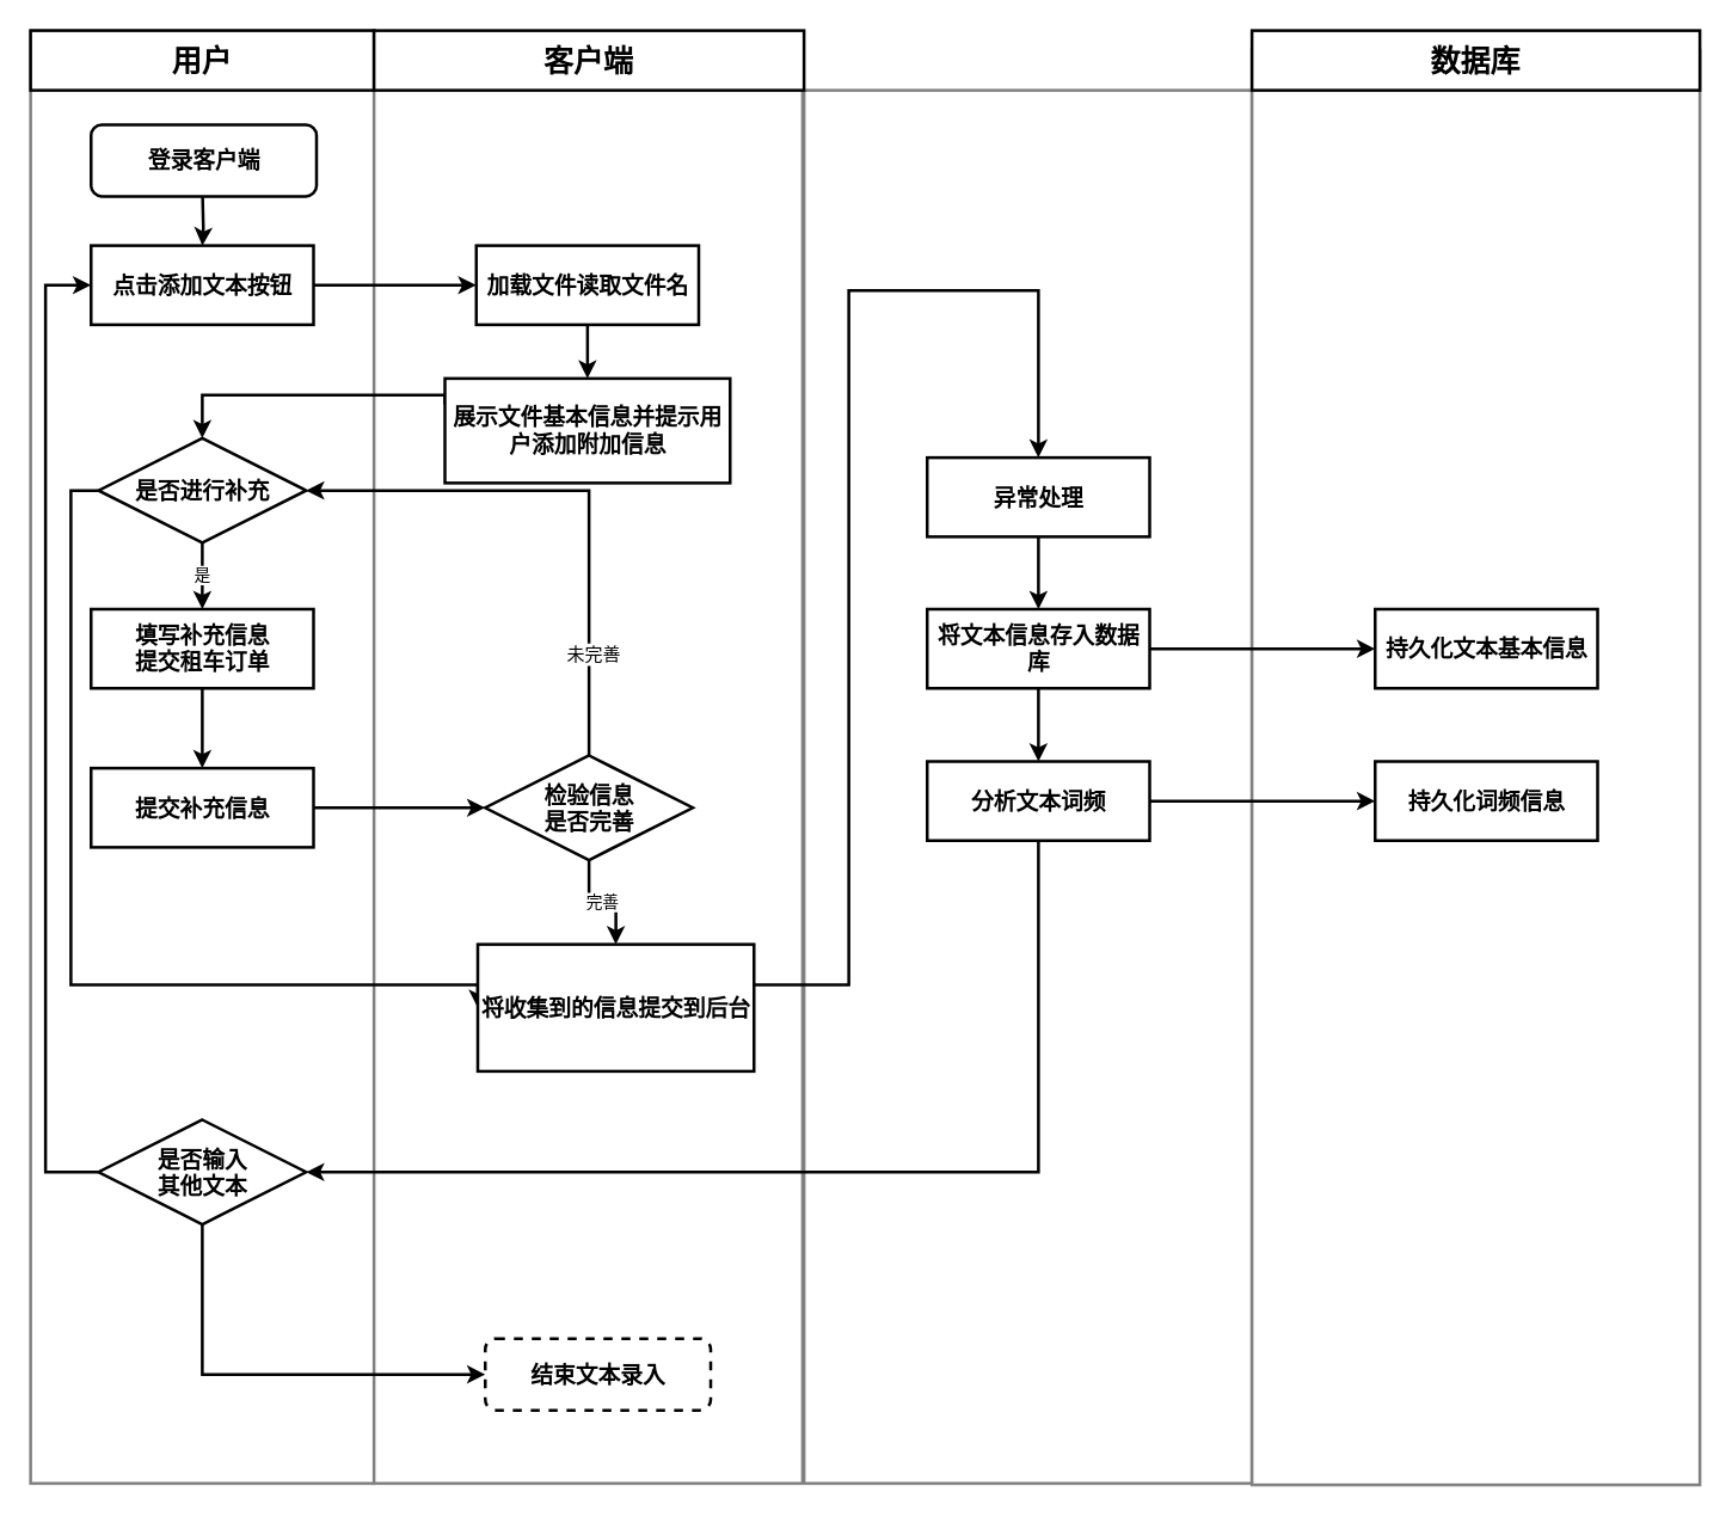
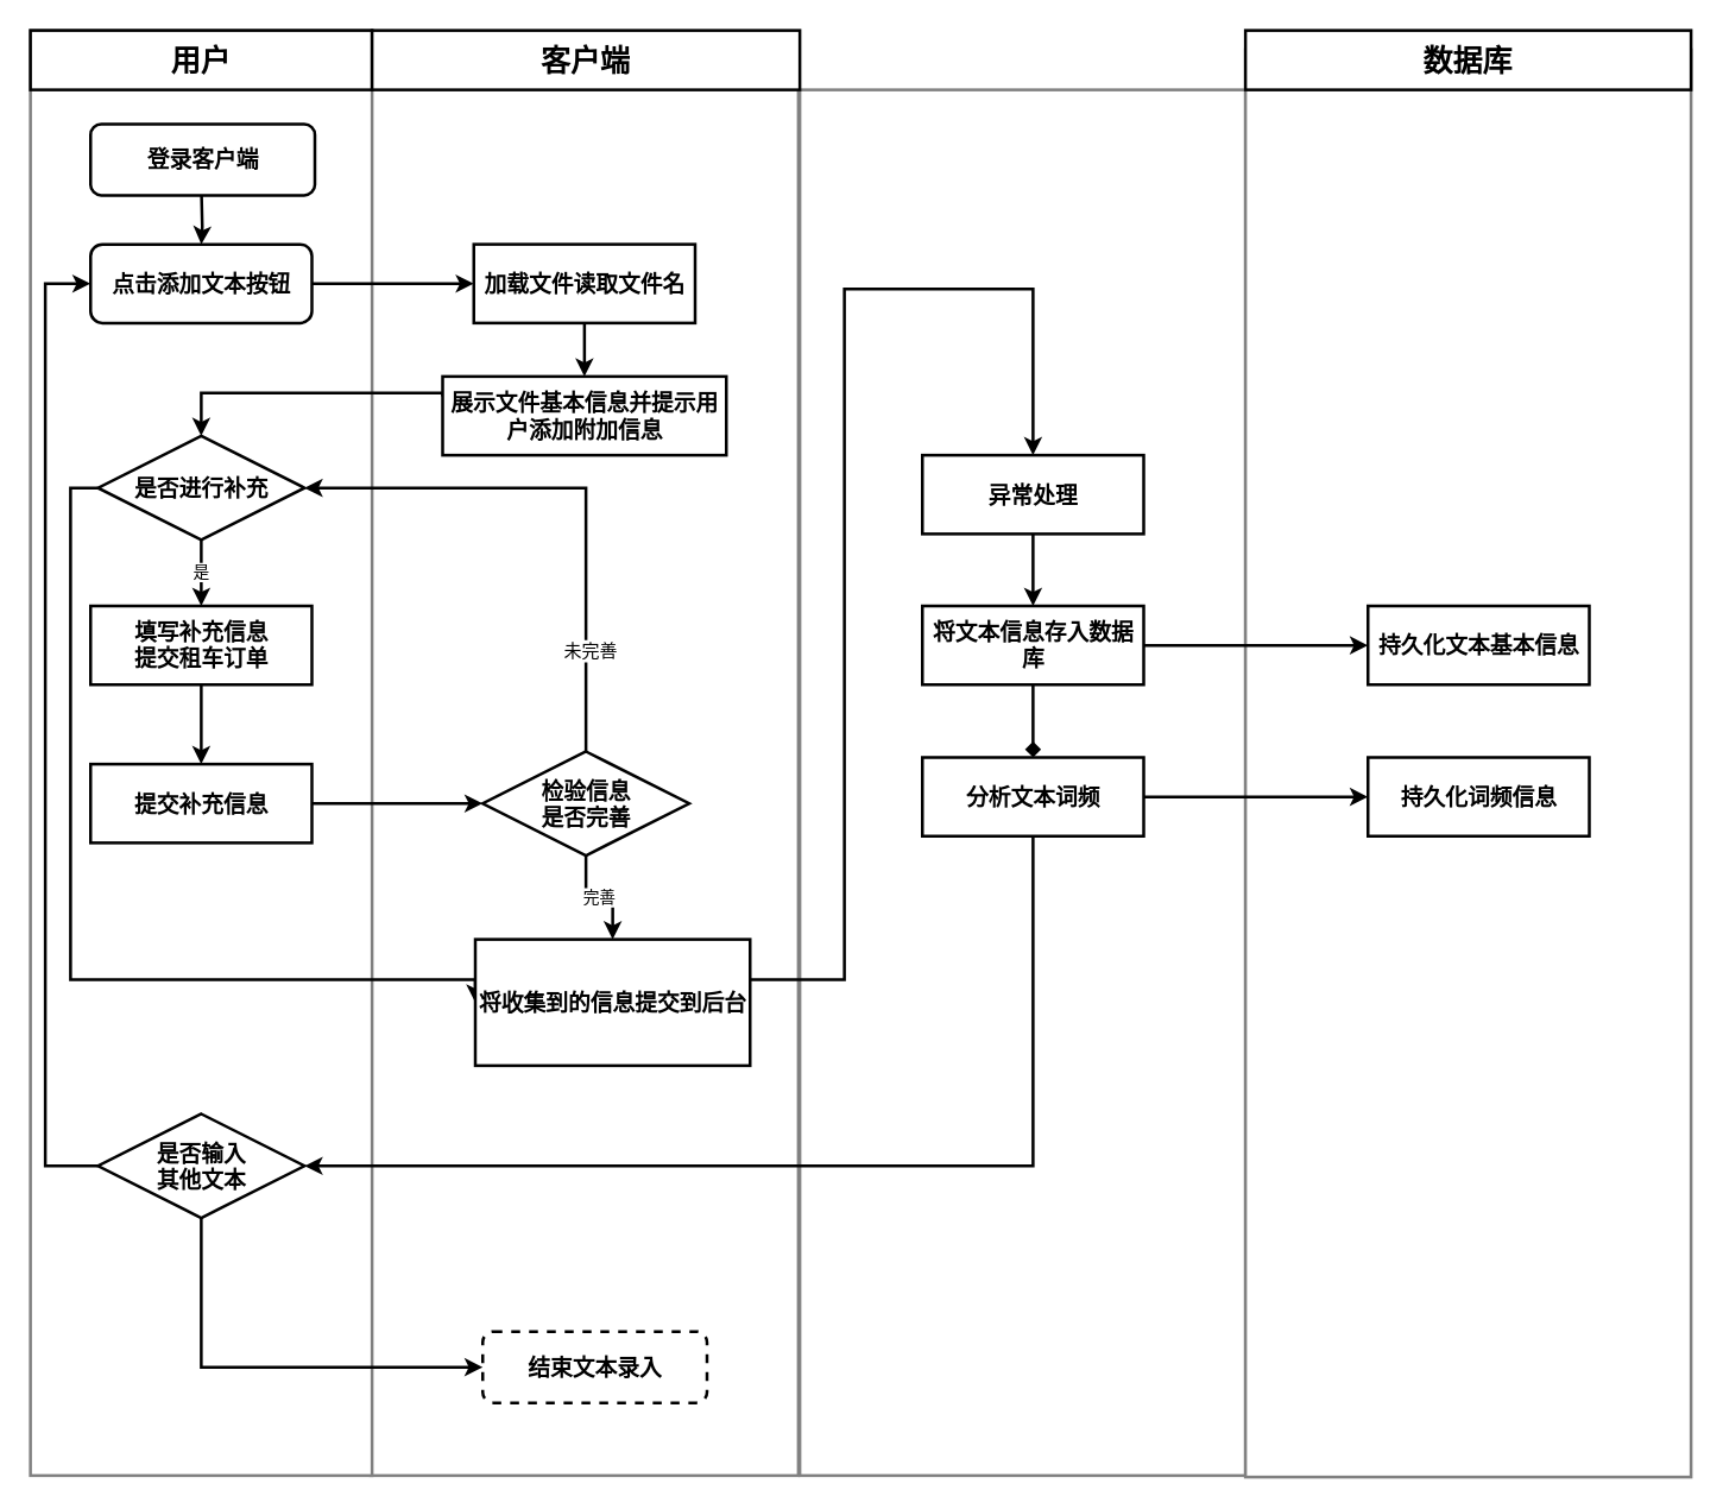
- <mxCell id="9" value="点击添加文本按钮" style="rounded=0;whiteSpace=wrap;html=1;strokeWidth=2;fontSize=15;fontStyle=1" parent="1" vertex="1"><mxGeometry x="60.5" y="164" width="149" height="53" as="geometry" /></mxCell>
+ <mxCell id="9" value="点击添加文本按钮" style="whiteSpace=wrap;html=1;strokeWidth=2;fontSize=15;fontStyle=1;rounded=1;" parent="1" vertex="1"><mxGeometry x="60.5" y="164" width="149" height="53" as="geometry" /></mxCell>
- <mxCell id="21" value="&lt;span style=&quot;font-size: 15px&quot;&gt;展示文件基本信息并提示用户添加附加信息&lt;br&gt;&lt;/span&gt;" style="rounded=0;whiteSpace=wrap;html=1;strokeWidth=2;fontSize=15;fontStyle=1" parent="1" vertex="1"><mxGeometry x="297.5" y="253" width="191" height="70" as="geometry" /></mxCell>
+ <mxCell id="21" value="&lt;span style=&quot;font-size: 15px&quot;&gt;展示文件基本信息并提示用户添加附加信息&lt;br&gt;&lt;/span&gt;" style="rounded=0;whiteSpace=wrap;html=1;strokeWidth=2;fontSize=15;fontStyle=1" parent="1" vertex="1"><mxGeometry x="297.5" y="253" width="191" height="53" as="geometry" /></mxCell>
- <mxCell id="35" style="edgeStyle=orthogonalEdgeStyle;rounded=0;orthogonalLoop=1;jettySize=auto;html=1;strokeWidth=2;" edge="1" parent="1" source="36" target="40"><mxGeometry relative="1" as="geometry" /></mxCell>
+ <mxCell id="35" style="edgeStyle=orthogonalEdgeStyle;rounded=0;orthogonalLoop=1;jettySize=auto;html=1;strokeWidth=2;endArrow=diamond;" edge="1" parent="1" source="36" target="40"><mxGeometry relative="1" as="geometry" /></mxCell>
